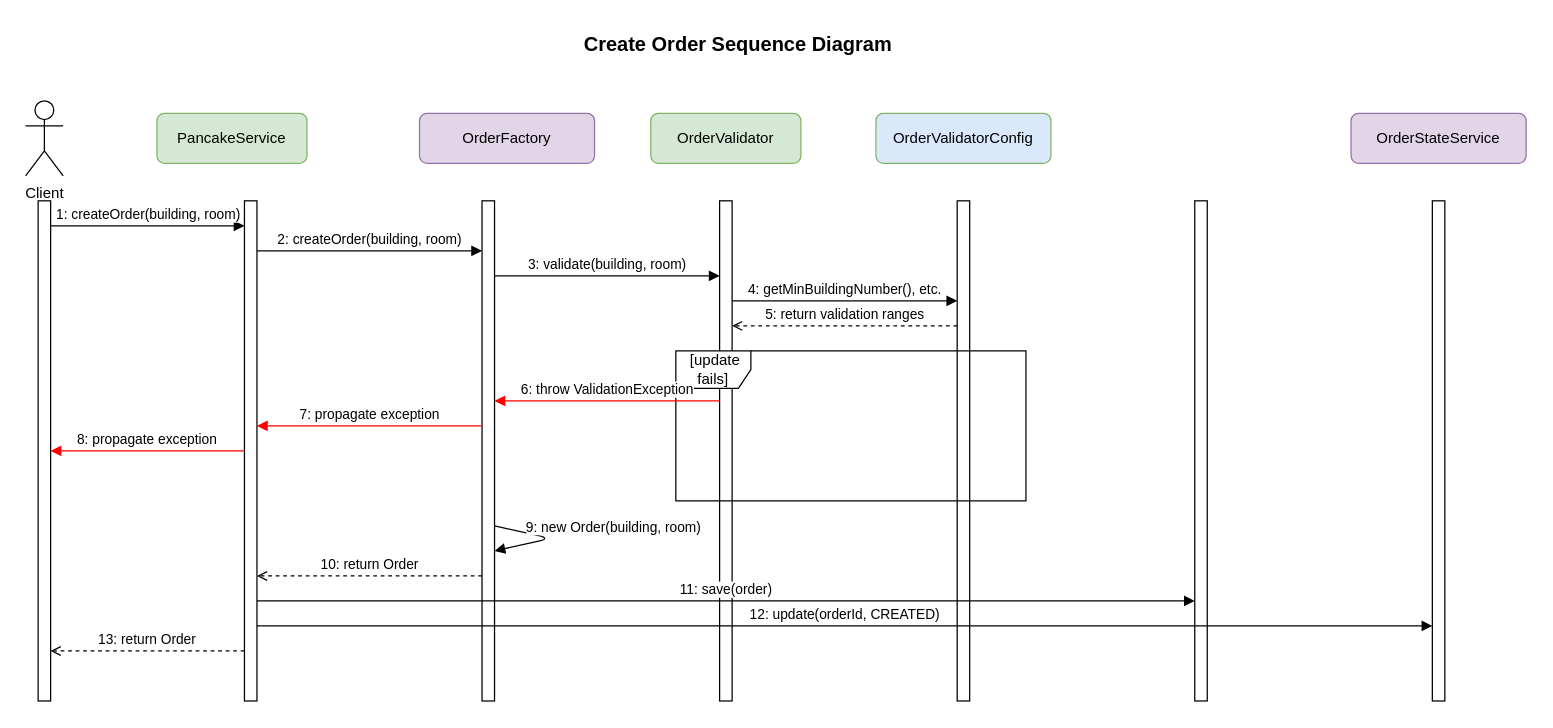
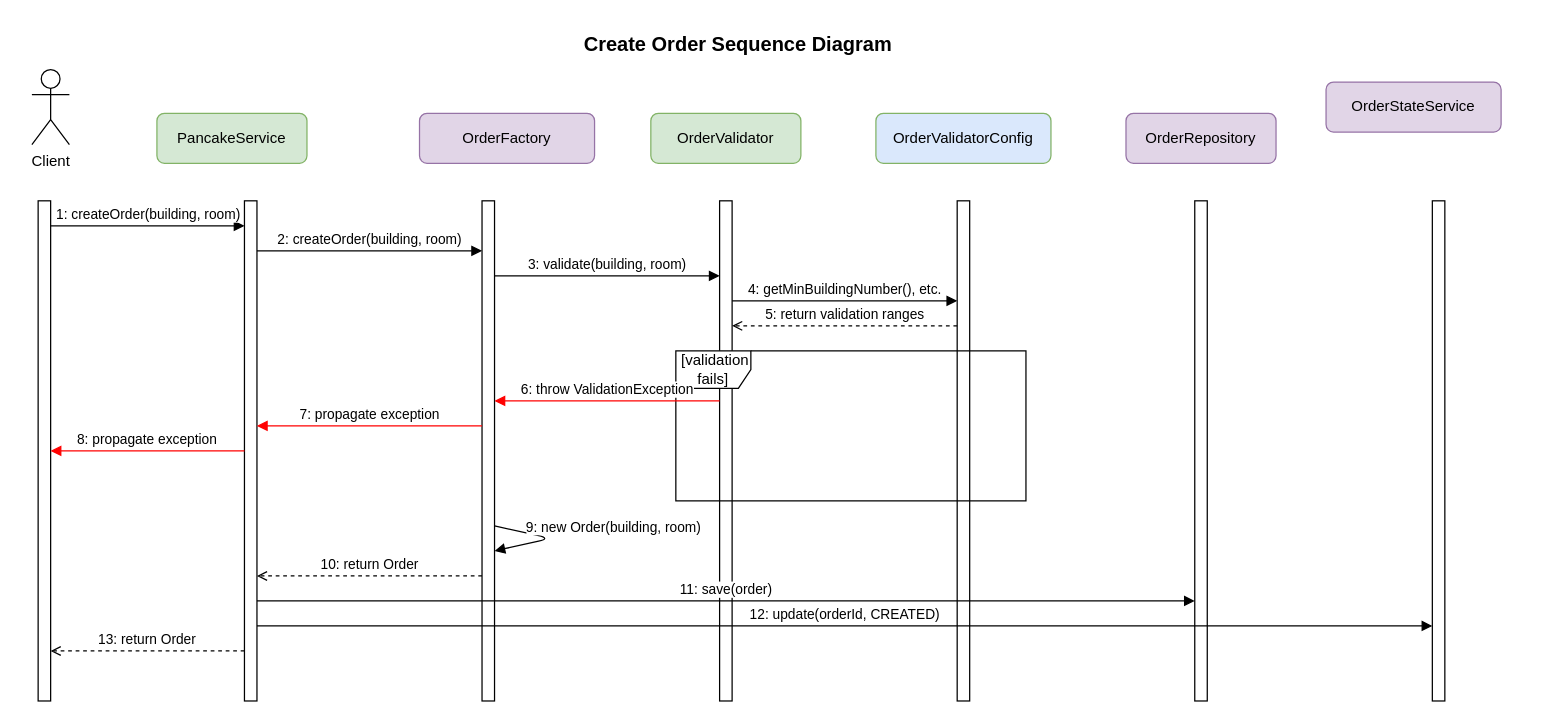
- <mxCell id="3" value="Client" style="shape=umlActor;verticalLabelPosition=bottom;verticalAlign=top;html=1;outlineConnect=0;" vertex="1" parent="1"><mxGeometry x="20" y="80" width="30" height="60" as="geometry" /></mxCell>
+ <mxCell id="3" value="Client" style="shape=umlActor;verticalLabelPosition=bottom;verticalAlign=top;html=1;outlineConnect=0;" vertex="1" parent="1"><mxGeometry x="25" y="55" width="30" height="60" as="geometry" /></mxCell>
+ <mxCell id="8" value="OrderRepository" style="rounded=1;whiteSpace=wrap;html=1;fillColor=#e1d5e7;strokeColor=#9673a6;" vertex="1" parent="1"><mxGeometry x="900" y="90" width="120" height="40" as="geometry" /></mxCell>
- <mxCell id="9" value="OrderStateService" style="rounded=1;whiteSpace=wrap;html=1;fillColor=#e1d5e7;strokeColor=#9673a6;" vertex="1" parent="1"><mxGeometry x="1080" y="90" width="140" height="40" as="geometry" /></mxCell>
+ <mxCell id="9" value="OrderStateService" style="rounded=1;whiteSpace=wrap;html=1;fillColor=#e1d5e7;strokeColor=#9673a6;" vertex="1" parent="1"><mxGeometry x="1060" y="65" width="140" height="40" as="geometry" /></mxCell>
- <mxCell id="22" value="&amp;nbsp;[update fails]" style="shape=umlFrame;whiteSpace=wrap;html=1;pointerEvents=0;" vertex="1" parent="1"><mxGeometry x="540" y="280" width="280" height="120" as="geometry" /></mxCell>
+ <mxCell id="22" value="&amp;nbsp;[validation fails]" style="shape=umlFrame;whiteSpace=wrap;html=1;pointerEvents=0;" vertex="1" parent="1"><mxGeometry x="540" y="280" width="280" height="120" as="geometry" /></mxCell>
